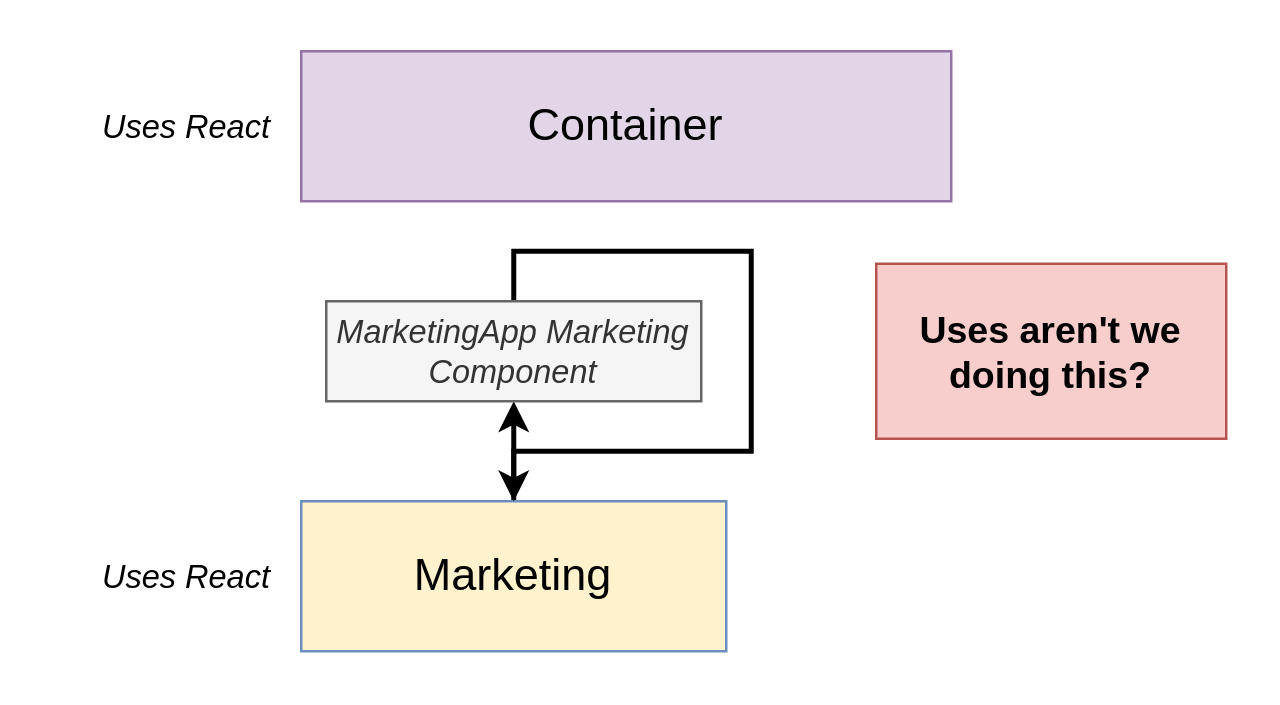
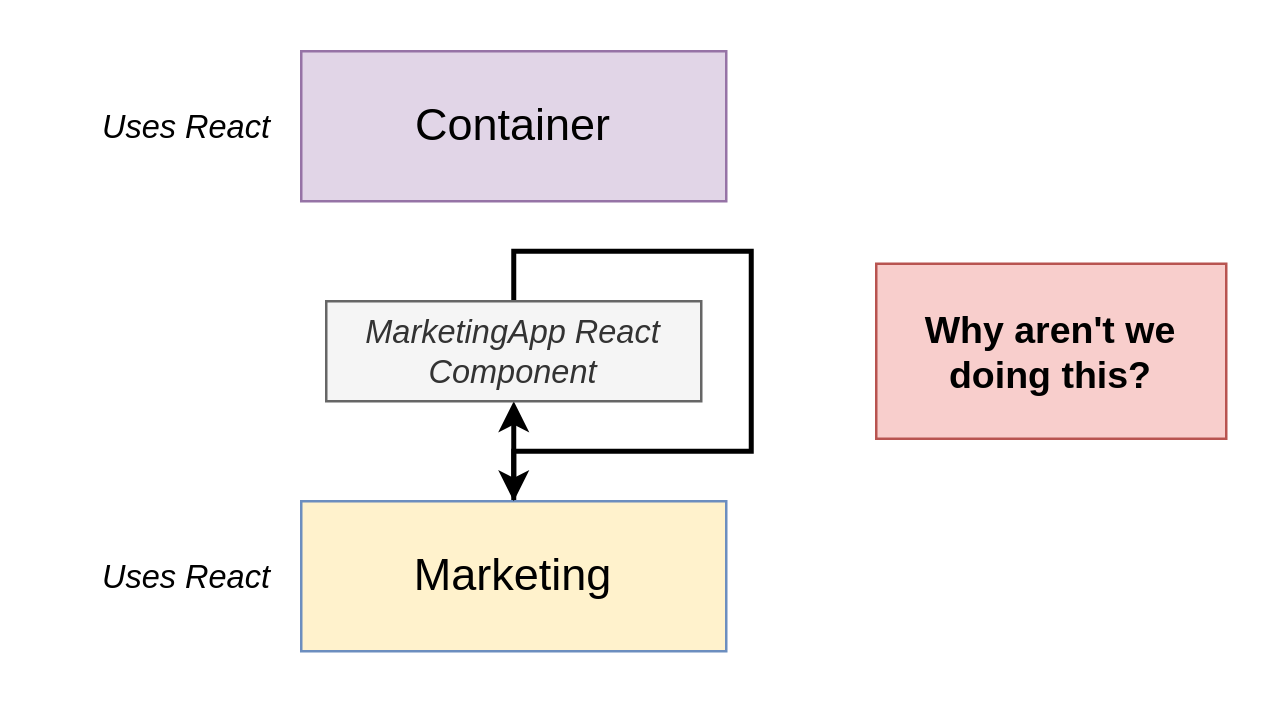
- <mxCell id="2" value="Container" style="rounded=0;whiteSpace=wrap;html=1;strokeColor=#9673a6;fontSize=18;fillColor=#e1d5e7;fontStyle=0" vertex="1" parent="1"><mxGeometry x="120" y="20" width="260" height="60" as="geometry" /></mxCell>
+ <mxCell id="2" value="Container" style="rounded=0;whiteSpace=wrap;html=1;strokeColor=#9673a6;fontSize=18;fillColor=#e1d5e7;fontStyle=0" vertex="1" parent="1"><mxGeometry x="120" y="20" width="170" height="60" as="geometry" /></mxCell>
- <mxCell id="8" value="MarketingApp Marketing Component" style="rounded=0;whiteSpace=wrap;html=1;strokeColor=#666666;fontSize=13;fontColor=#333333;align=center;fontStyle=2;fillColor=#f5f5f5;" vertex="1" parent="1"><mxGeometry x="130" y="120" width="150" height="40" as="geometry" /></mxCell>
+ <mxCell id="8" value="MarketingApp React Component" style="rounded=0;whiteSpace=wrap;html=1;strokeColor=#666666;fontSize=13;fontColor=#333333;align=center;fontStyle=2;fillColor=#f5f5f5;" vertex="1" parent="1"><mxGeometry x="130" y="120" width="150" height="40" as="geometry" /></mxCell>
- <mxCell id="9" value="Uses aren't we doing this?" style="rounded=0;whiteSpace=wrap;html=1;strokeColor=#b85450;fontSize=15;align=center;fillColor=#f8cecc;fontStyle=1" vertex="1" parent="1"><mxGeometry x="350" y="105" width="140" height="70" as="geometry" /></mxCell>
+ <mxCell id="9" value="Why aren't we doing this?" style="rounded=0;whiteSpace=wrap;html=1;strokeColor=#b85450;fontSize=15;align=center;fillColor=#f8cecc;fontStyle=1" vertex="1" parent="1"><mxGeometry x="350" y="105" width="140" height="70" as="geometry" /></mxCell>
